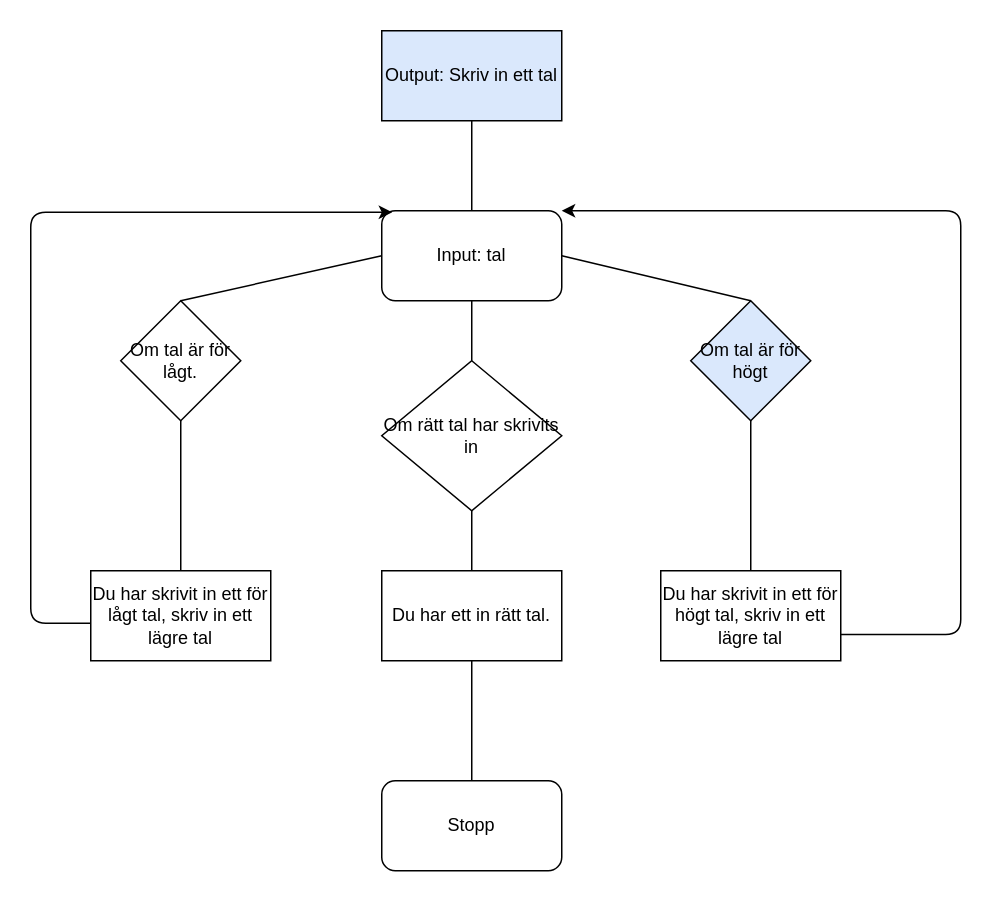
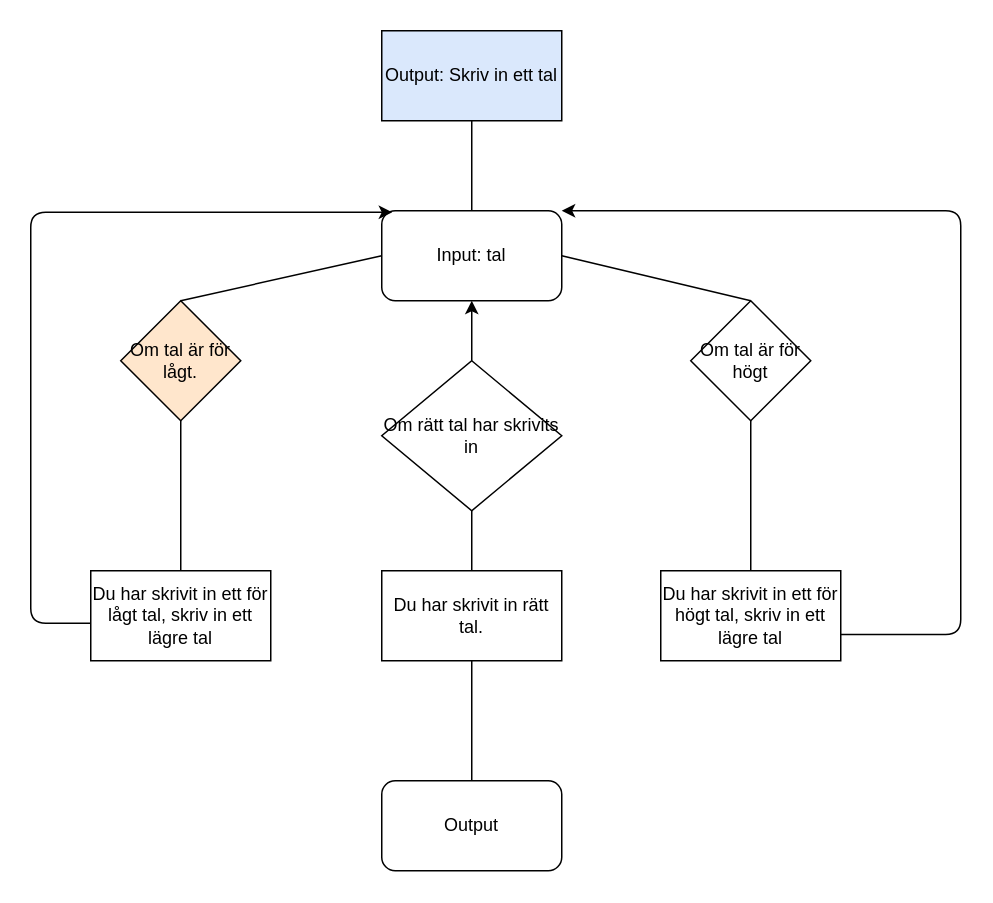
- <mxCell id="14" value="" style="endArrow=none;html=1;entryX=0.5;entryY=1;entryDx=0;entryDy=0;" edge="1" parent="1" source="13" target="3"><mxGeometry width="50" height="50" relative="1" as="geometry"><mxPoint x="310" y="219.289" as="sourcePoint" /><mxPoint x="310" y="169.289" as="targetPoint" /></mxGeometry></mxCell>
+ <mxCell id="14" value="" style="endArrow=classic;html=1;entryX=0.5;entryY=1;entryDx=0;entryDy=0;" edge="1" parent="1" source="13" target="3"><mxGeometry width="50" height="50" relative="1" as="geometry"><mxPoint x="310" y="219.289" as="sourcePoint" /><mxPoint x="310" y="169.289" as="targetPoint" /></mxGeometry></mxCell>
- <mxCell id="5" value="Om tal är för lågt." style="rhombus;whiteSpace=wrap;html=1;" vertex="1" parent="1"><mxGeometry x="80" y="200" width="80" height="80" as="geometry" /></mxCell>
+ <mxCell id="5" value="Om tal är för lågt." style="rhombus;whiteSpace=wrap;html=1;fillColor=#ffe6cc;" vertex="1" parent="1"><mxGeometry x="80" y="200" width="80" height="80" as="geometry" /></mxCell>
- <mxCell id="6" value="Om tal är för högt" style="rhombus;whiteSpace=wrap;html=1;fillColor=#dae8fc;" vertex="1" parent="1"><mxGeometry x="460" y="200" width="80" height="80" as="geometry" /></mxCell>
+ <mxCell id="6" value="Om tal är för högt" style="rhombus;whiteSpace=wrap;html=1;" vertex="1" parent="1"><mxGeometry x="460" y="200" width="80" height="80" as="geometry" /></mxCell>
- <mxCell id="17" value="Du har ett in rätt tal." style="rounded=0;whiteSpace=wrap;html=1;" vertex="1" parent="1"><mxGeometry x="254" y="380" width="120" height="60" as="geometry" /></mxCell>
+ <mxCell id="17" value="Du har skrivit in rätt tal." style="rounded=0;whiteSpace=wrap;html=1;" vertex="1" parent="1"><mxGeometry x="254" y="380" width="120" height="60" as="geometry" /></mxCell>
- <mxCell id="20" value="Stopp" style="rounded=1;whiteSpace=wrap;html=1;" vertex="1" parent="1"><mxGeometry x="254" y="520" width="120" height="60" as="geometry" /></mxCell>
+ <mxCell id="20" value="Output" style="rounded=1;whiteSpace=wrap;html=1;" vertex="1" parent="1"><mxGeometry x="254" y="520" width="120" height="60" as="geometry" /></mxCell>
